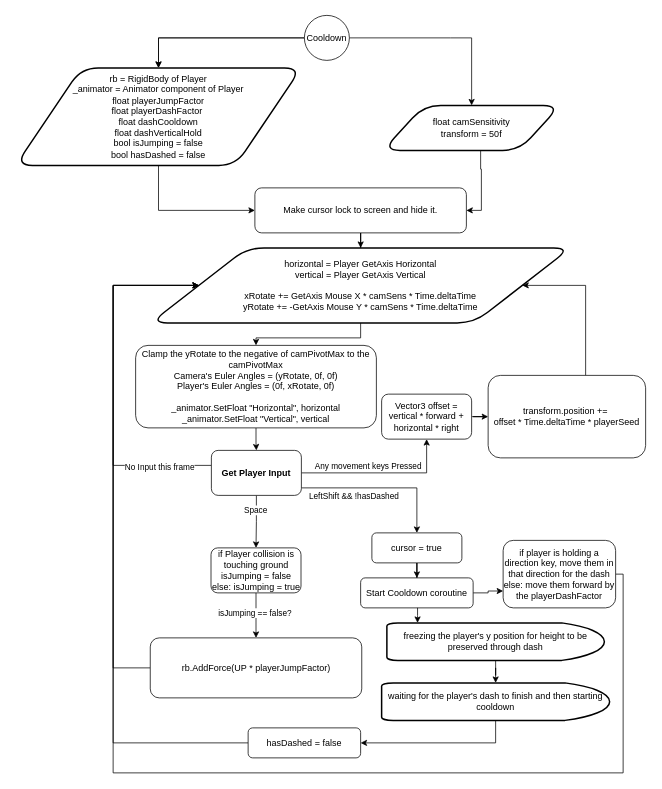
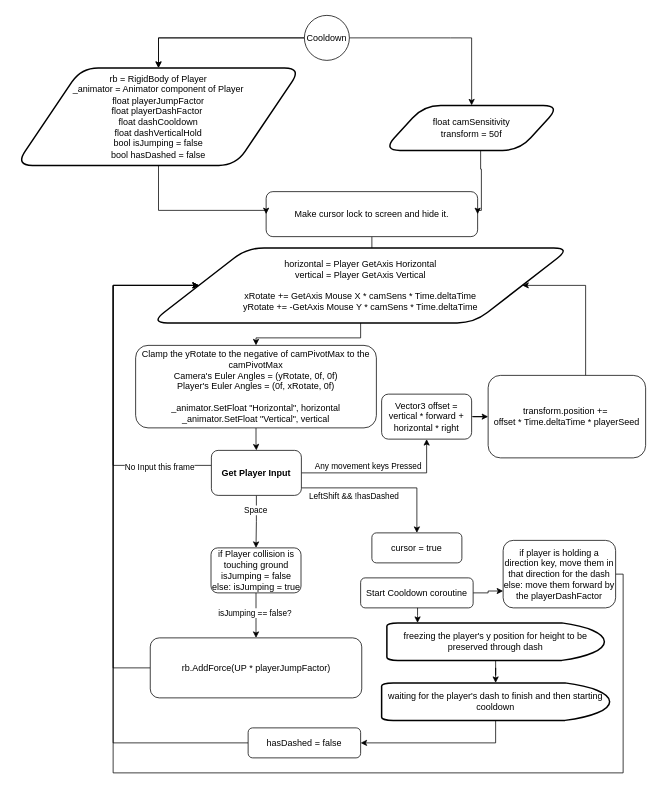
- <mxCell id="7" value="&lt;div&gt;Make cursor lock to screen and hide it.&lt;br&gt;&lt;/div&gt;" style="rounded=1;whiteSpace=wrap;html=1;" parent="1" vertex="1"><mxGeometry x="339" y="250" width="282" height="60" as="geometry" /></mxCell>
+ <mxCell id="7" value="&lt;div&gt;Make cursor lock to screen and hide it.&lt;br&gt;&lt;/div&gt;" style="rounded=1;whiteSpace=wrap;html=1;" parent="1" vertex="1"><mxGeometry x="354" y="255" width="282" height="60" as="geometry" /></mxCell>
- <mxCell id="30" style="edgeStyle=orthogonalEdgeStyle;rounded=0;orthogonalLoop=1;jettySize=auto;html=1;entryX=0.5;entryY=0;entryDx=0;entryDy=0;" edge="1" parent="1" source="31" target="33"><mxGeometry relative="1" as="geometry" /></mxCell>
